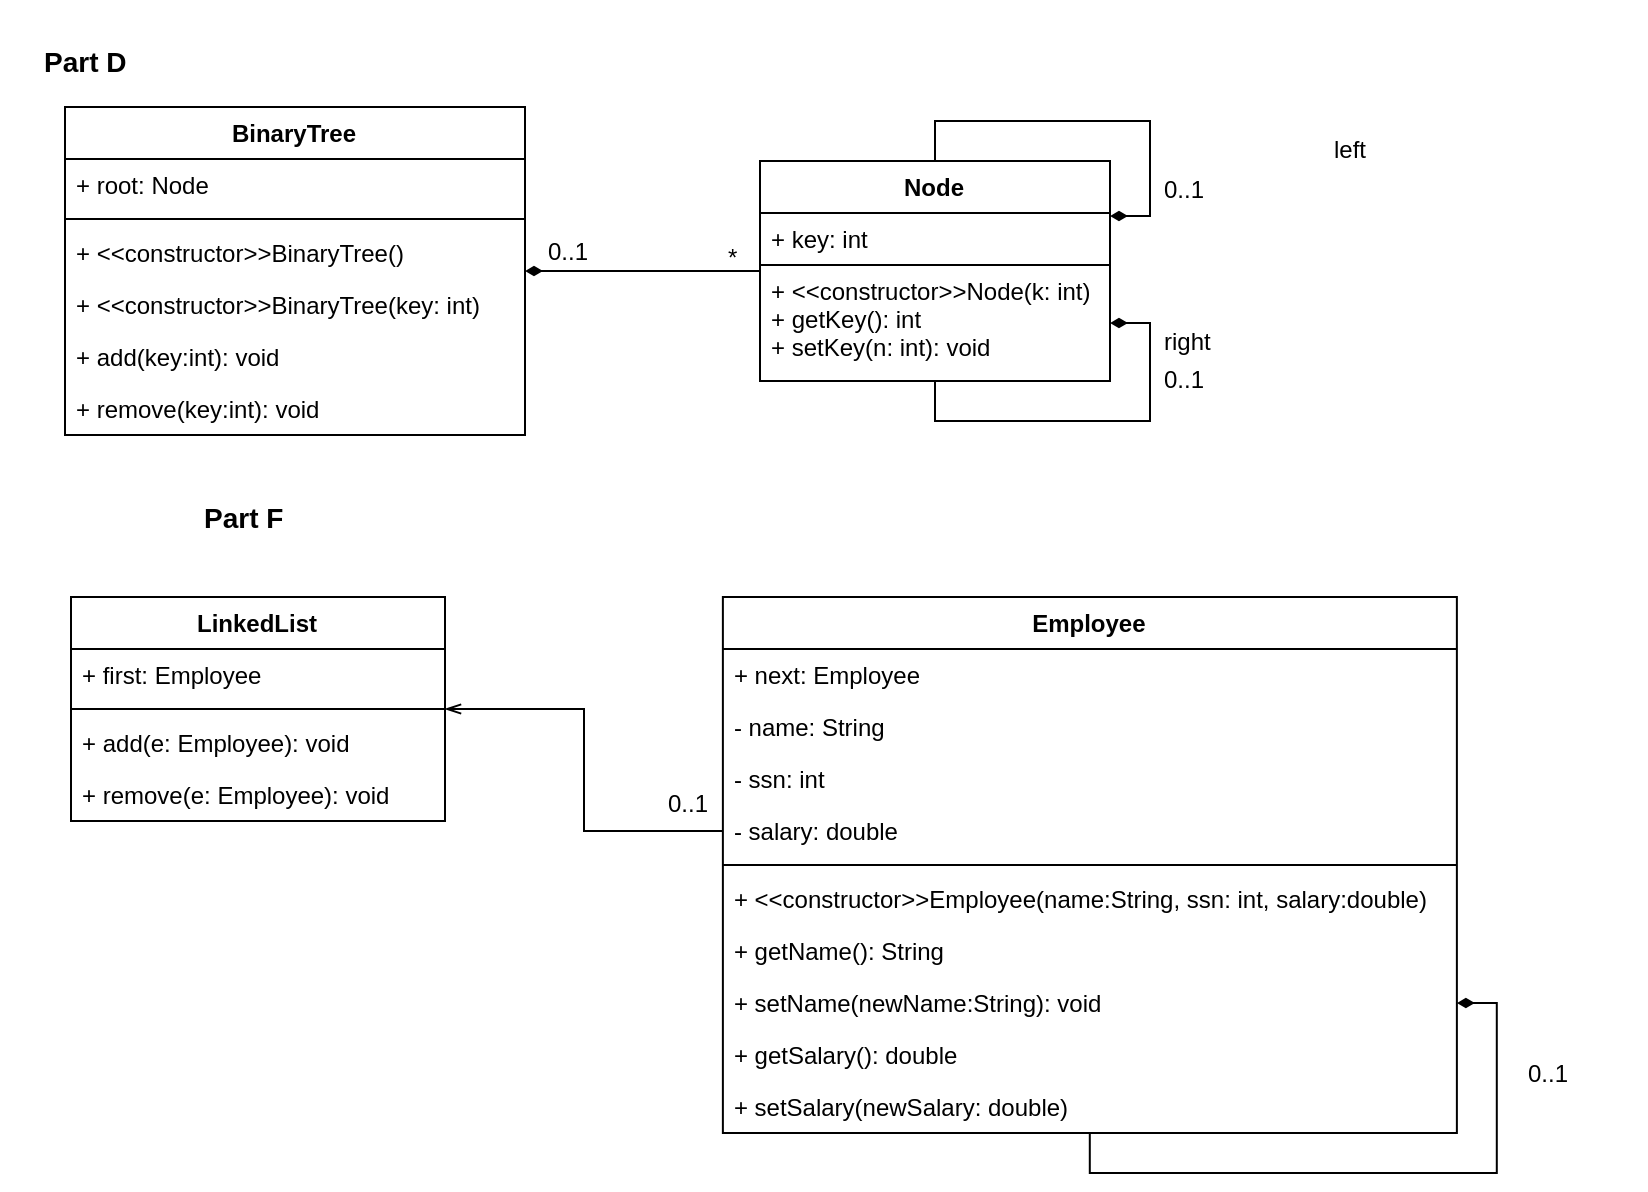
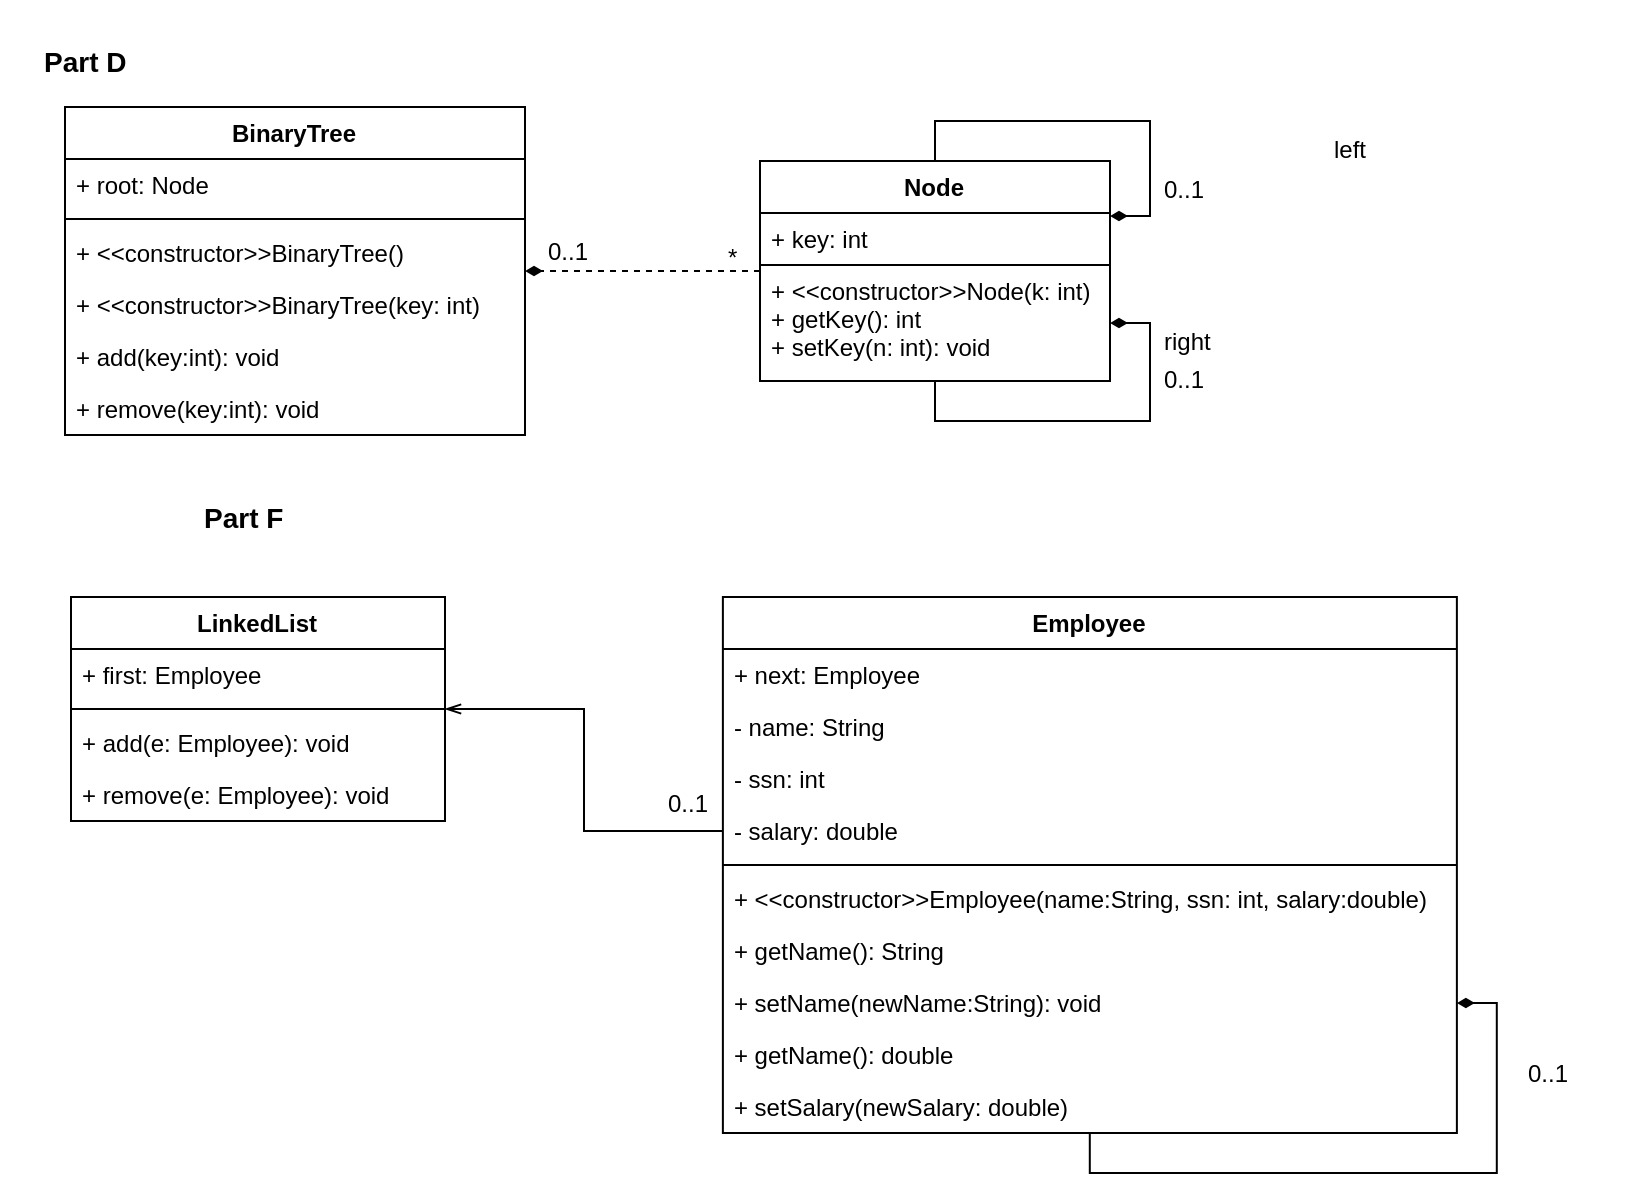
- <mxCell id="10" style="edgeStyle=orthogonalEdgeStyle;rounded=0;orthogonalLoop=1;jettySize=auto;html=1;exitX=0;exitY=0.5;exitDx=0;exitDy=0;entryX=1;entryY=0.5;entryDx=0;entryDy=0;endArrow=diamondThin;endFill=1;startArrow=none;startFill=0;" edge="1" parent="1" source="11" target="3"><mxGeometry relative="1" as="geometry" /></mxCell>
+ <mxCell id="10" style="edgeStyle=orthogonalEdgeStyle;rounded=0;orthogonalLoop=1;jettySize=auto;html=1;exitX=0;exitY=0.5;exitDx=0;exitDy=0;entryX=1;entryY=0.5;entryDx=0;entryDy=0;endArrow=diamondThin;endFill=1;startArrow=none;startFill=0;dashed=1;" edge="1" parent="1" source="11" target="3"><mxGeometry relative="1" as="geometry" /></mxCell>
- <mxCell id="38" value="+ getSalary(): double" style="text;strokeColor=none;fillColor=none;align=left;verticalAlign=top;spacingLeft=4;spacingRight=4;overflow=hidden;rotatable=0;points=[[0,0.5],[1,0.5]];portConstraint=eastwest;" vertex="1" parent="29"><mxGeometry y="216" width="367" height="26" as="geometry" /></mxCell>
+ <mxCell id="38" value="+ getName(): double" style="text;strokeColor=none;fillColor=none;align=left;verticalAlign=top;spacingLeft=4;spacingRight=4;overflow=hidden;rotatable=0;points=[[0,0.5],[1,0.5]];portConstraint=eastwest;" vertex="1" parent="29"><mxGeometry y="216" width="367" height="26" as="geometry" /></mxCell>
